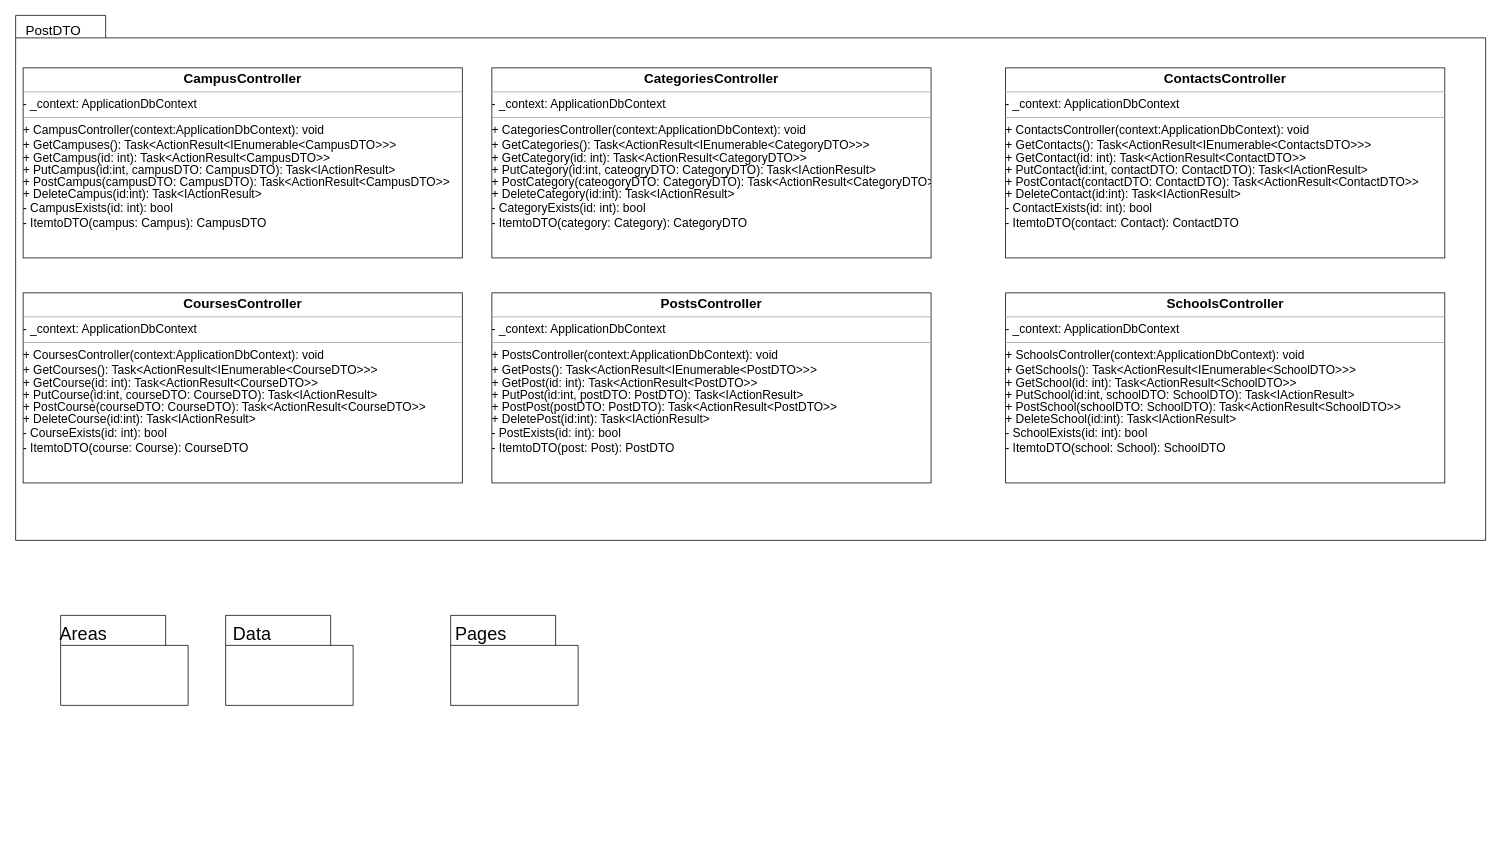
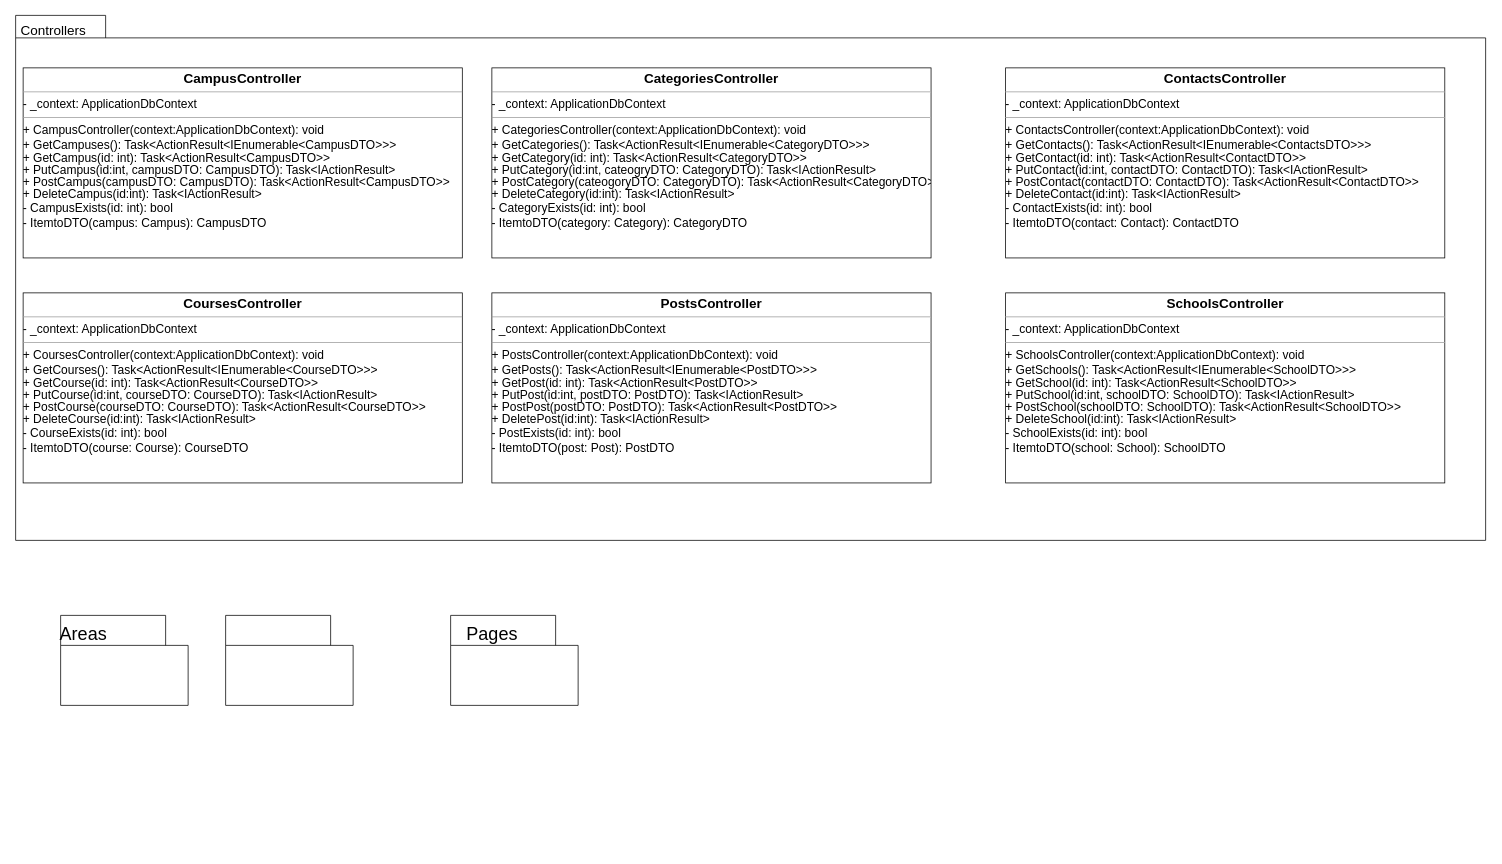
- <mxCell id="11" value="&lt;font style=&quot;font-size: 18px&quot;&gt;PostDTO&lt;/font&gt;" style="text;html=1;align=center;verticalAlign=middle;resizable=0;points=[];autosize=1;strokeColor=none;fillColor=none;" vertex="1" parent="9"><mxGeometry y="10.0" width="100" height="20" as="geometry" /></mxCell>
+ <mxCell id="11" value="&lt;font style=&quot;font-size: 18px&quot;&gt;Controllers&lt;/font&gt;" style="text;html=1;align=center;verticalAlign=middle;resizable=0;points=[];autosize=1;strokeColor=none;fillColor=none;" vertex="1" parent="9"><mxGeometry y="10.0" width="100" height="20" as="geometry" /></mxCell>
- <mxCell id="8" value="Data" style="text;html=1;align=center;verticalAlign=middle;resizable=0;points=[];autosize=1;strokeColor=none;fillColor=none;fontSize=24;" vertex="1" parent="6"><mxGeometry y="10" width="70" height="30" as="geometry" /></mxCell>
- <mxCell id="19" value="Pages" style="text;html=1;align=center;verticalAlign=middle;resizable=0;points=[];autosize=1;strokeColor=none;fillColor=none;fontSize=24;" vertex="1" parent="2"><mxGeometry x="580" y="810" width="80" height="30" as="geometry" /></mxCell>
+ <mxCell id="19" value="Pages" style="text;html=1;align=center;verticalAlign=middle;resizable=0;points=[];autosize=1;strokeColor=none;fillColor=none;fontSize=24;" vertex="1" parent="2"><mxGeometry x="595" y="810" width="80" height="30" as="geometry" /></mxCell>
